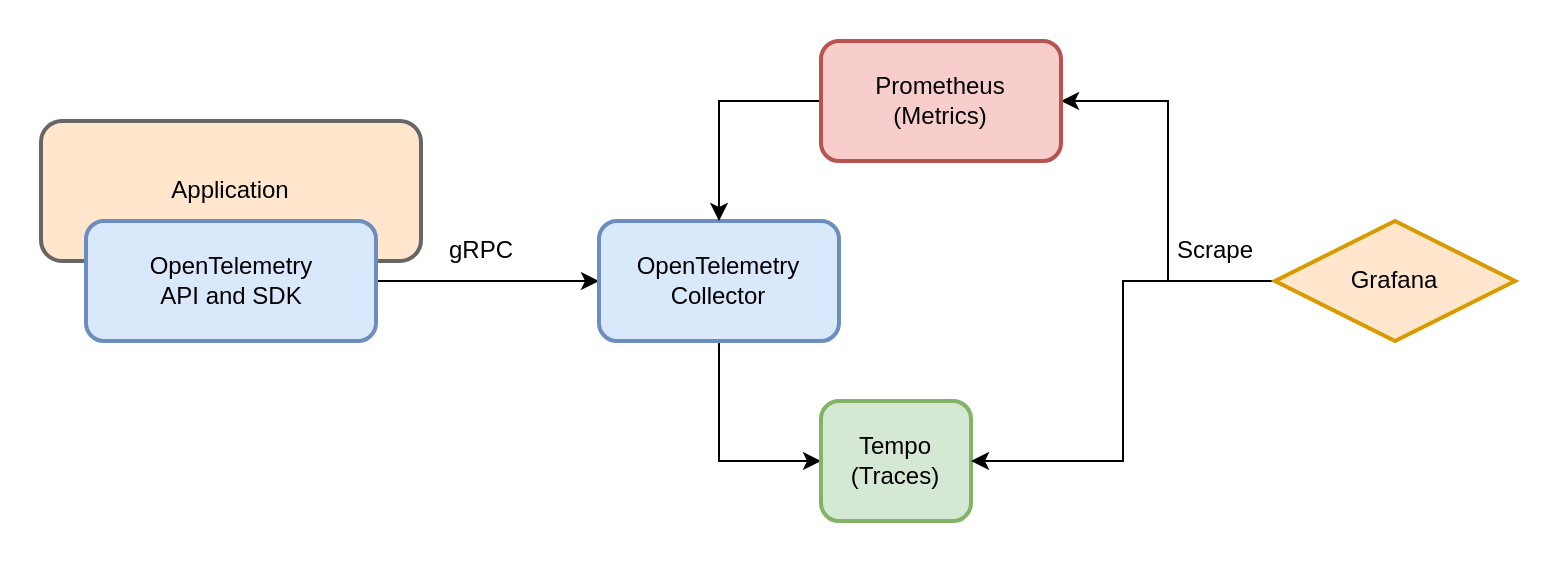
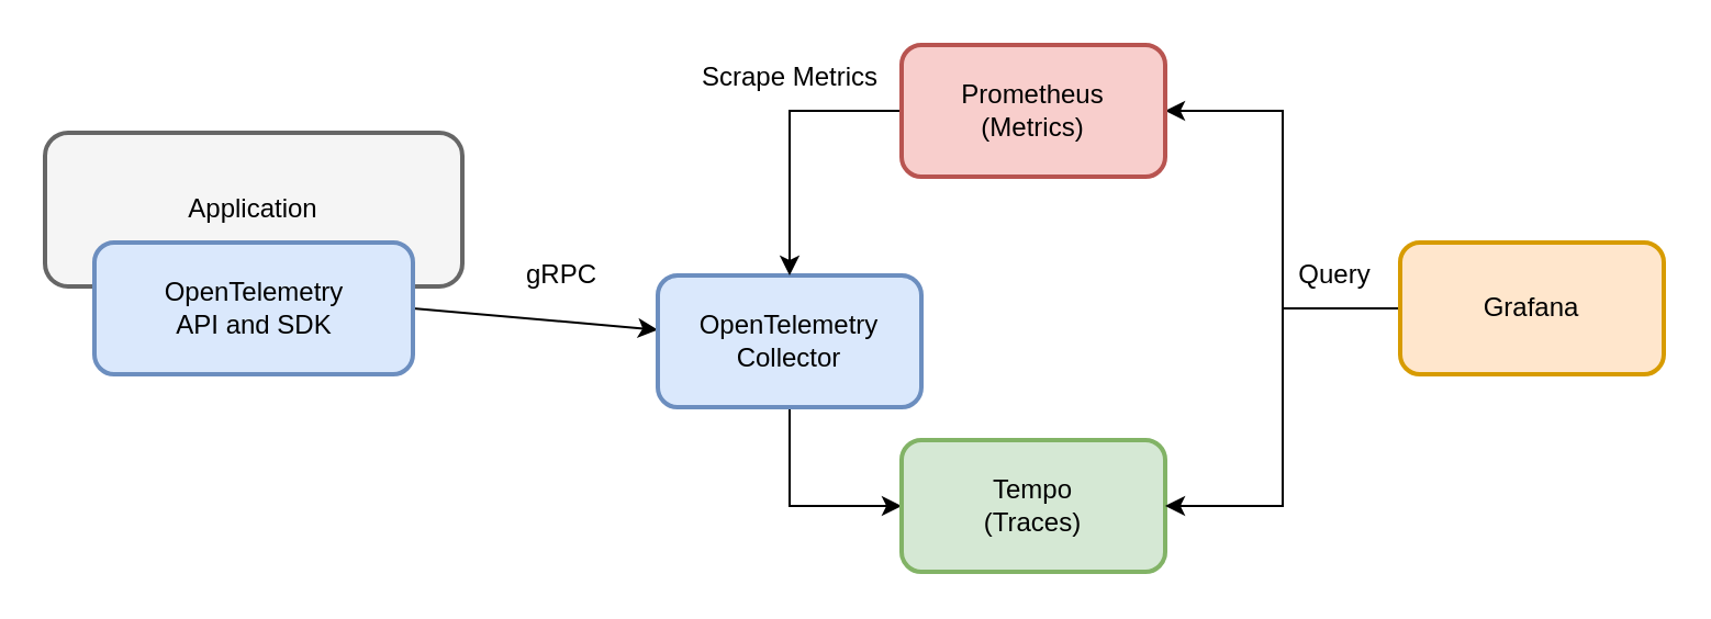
+ <mxCell id="14" value="Scrape Metrics" style="text;html=1;resizable=0;autosize=1;align=center;verticalAlign=middle;points=[];fillColor=none;strokeColor=none;rounded=0;fontColor=#000000;" parent="1" vertex="1"><mxGeometry x="309" y="20" width="100" height="30" as="geometry" /></mxCell>
- <mxCell id="2" value="Application" style="rounded=1;whiteSpace=wrap;html=1;strokeWidth=2;fillColor=#ffe6cc;fontColor=#000000;strokeColor=#666666;" parent="1" vertex="1"><mxGeometry x="20" y="60" width="190" height="70" as="geometry" /></mxCell>
+ <mxCell id="2" value="Application" style="rounded=1;whiteSpace=wrap;html=1;strokeWidth=2;fillColor=#f5f5f5;fontColor=#000000;strokeColor=#666666;" parent="1" vertex="1"><mxGeometry x="20" y="60" width="190" height="70" as="geometry" /></mxCell>
- <mxCell id="11" value="gRPC" style="text;html=1;resizable=0;autosize=1;align=center;verticalAlign=middle;points=[];fillColor=none;strokeColor=none;rounded=0;fontColor=#000000;" parent="1" vertex="1"><mxGeometry x="210" y="110" width="60" height="30" as="geometry" /></mxCell>
+ <mxCell id="11" value="gRPC" style="text;html=1;resizable=0;autosize=1;align=center;verticalAlign=middle;points=[];fillColor=none;strokeColor=none;rounded=0;fontColor=#000000;" parent="1" vertex="1"><mxGeometry x="225" y="110" width="60" height="30" as="geometry" /></mxCell>
- <mxCell id="15" value="Scrape" style="text;html=1;resizable=0;autosize=1;align=center;verticalAlign=middle;points=[];fillColor=none;strokeColor=none;rounded=0;fontColor=#000000;" parent="1" vertex="1"><mxGeometry x="577" y="110" width="60" height="30" as="geometry" /></mxCell>
+ <mxCell id="15" value="Query" style="text;html=1;resizable=0;autosize=1;align=center;verticalAlign=middle;points=[];fillColor=none;strokeColor=none;rounded=0;fontColor=#000000;" parent="1" vertex="1"><mxGeometry x="577" y="110" width="60" height="30" as="geometry" /></mxCell>
- <mxCell id="6" value="OpenTelemetry Collector" style="rounded=1;whiteSpace=wrap;html=1;strokeWidth=2;fillColor=#dae8fc;strokeColor=#6c8ebf;fontColor=#000000;" parent="1" vertex="1"><mxGeometry x="299" y="110" width="120" height="60" as="geometry" /></mxCell>
+ <mxCell id="6" value="OpenTelemetry Collector" style="rounded=1;whiteSpace=wrap;html=1;strokeWidth=2;fillColor=#dae8fc;strokeColor=#6c8ebf;fontColor=#000000;" parent="1" vertex="1"><mxGeometry x="299" y="125" width="120" height="60" as="geometry" /></mxCell>
- <mxCell id="10" value="Grafana" style="rhombus;whiteSpace=wrap;html=1;strokeWidth=2;fillColor=#ffe6cc;strokeColor=#d79b00;fontColor=#000000;" parent="1" vertex="1"><mxGeometry x="637" y="110" width="120" height="60" as="geometry" /></mxCell>
+ <mxCell id="10" value="Grafana" style="rounded=1;whiteSpace=wrap;html=1;strokeWidth=2;fillColor=#ffe6cc;strokeColor=#d79b00;fontColor=#000000;" parent="1" vertex="1"><mxGeometry x="637" y="110" width="120" height="60" as="geometry" /></mxCell>
- <mxCell id="7" value="Tempo&lt;br&gt;(Traces)" style="rounded=1;whiteSpace=wrap;html=1;strokeWidth=2;fillColor=#d5e8d4;strokeColor=#82b366;fontColor=#000000;" parent="1" vertex="1"><mxGeometry x="410" y="200" width="75" height="60" as="geometry" /></mxCell>
+ <mxCell id="7" value="Tempo&lt;br&gt;(Traces)" style="rounded=1;whiteSpace=wrap;html=1;strokeWidth=2;fillColor=#d5e8d4;strokeColor=#82b366;fontColor=#000000;" parent="1" vertex="1"><mxGeometry x="410" y="200" width="120" height="60" as="geometry" /></mxCell>
